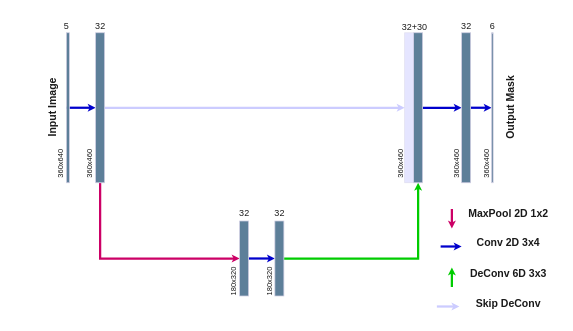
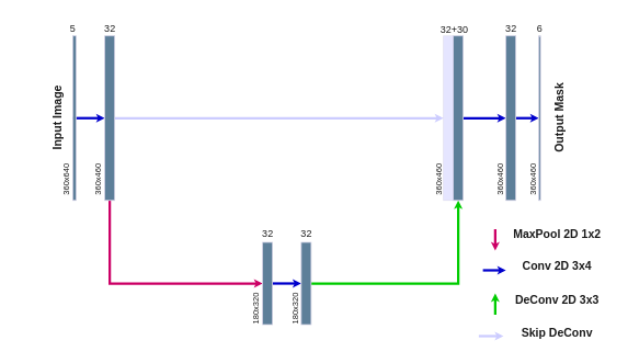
- <mxCell id="22" value="DeConv 6D 3x3" style="text;html=1;align=center;verticalAlign=middle;resizable=0;points=[];autosize=1;strokeColor=none;fillColor=none;fontColor=#1A1A1A;fontSize=14;fontStyle=1" vertex="1" parent="1"><mxGeometry x="612" y="349" width="130" height="30" as="geometry" /></mxCell>
+ <mxCell id="22" value="DeConv 2D 3x3" style="text;html=1;align=center;verticalAlign=middle;resizable=0;points=[];autosize=1;strokeColor=none;fillColor=none;fontColor=#1A1A1A;fontSize=14;fontStyle=1" vertex="1" parent="1"><mxGeometry x="612" y="349" width="130" height="30" as="geometry" /></mxCell>
